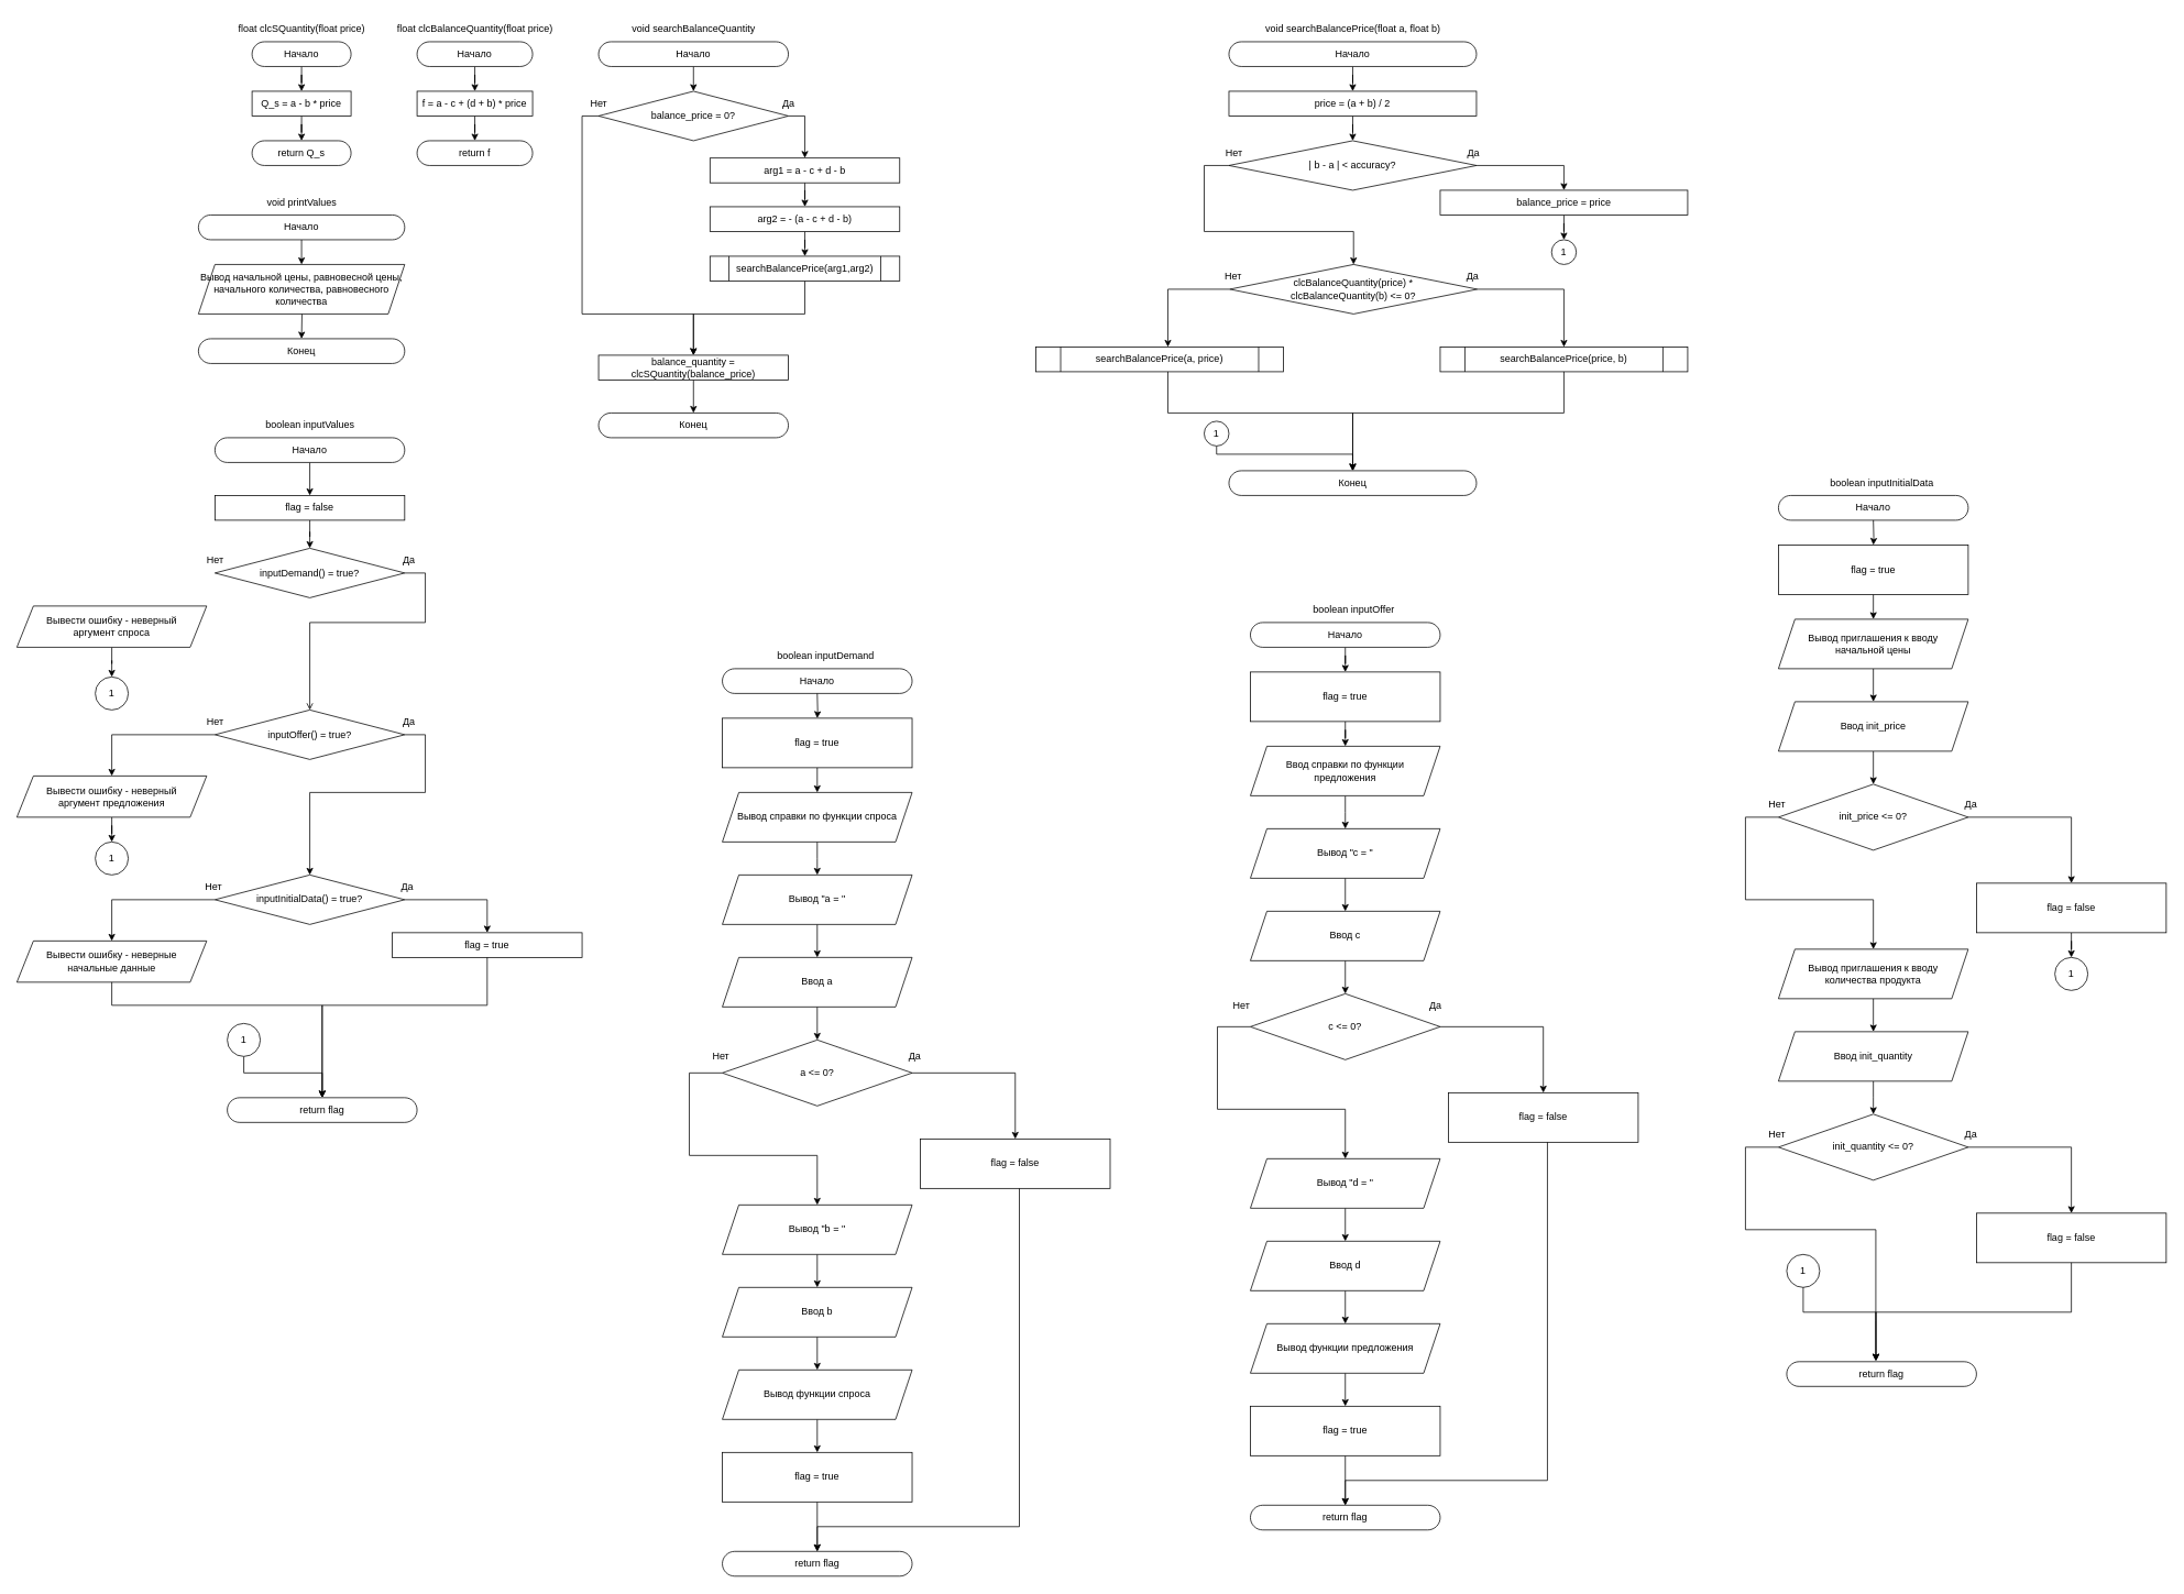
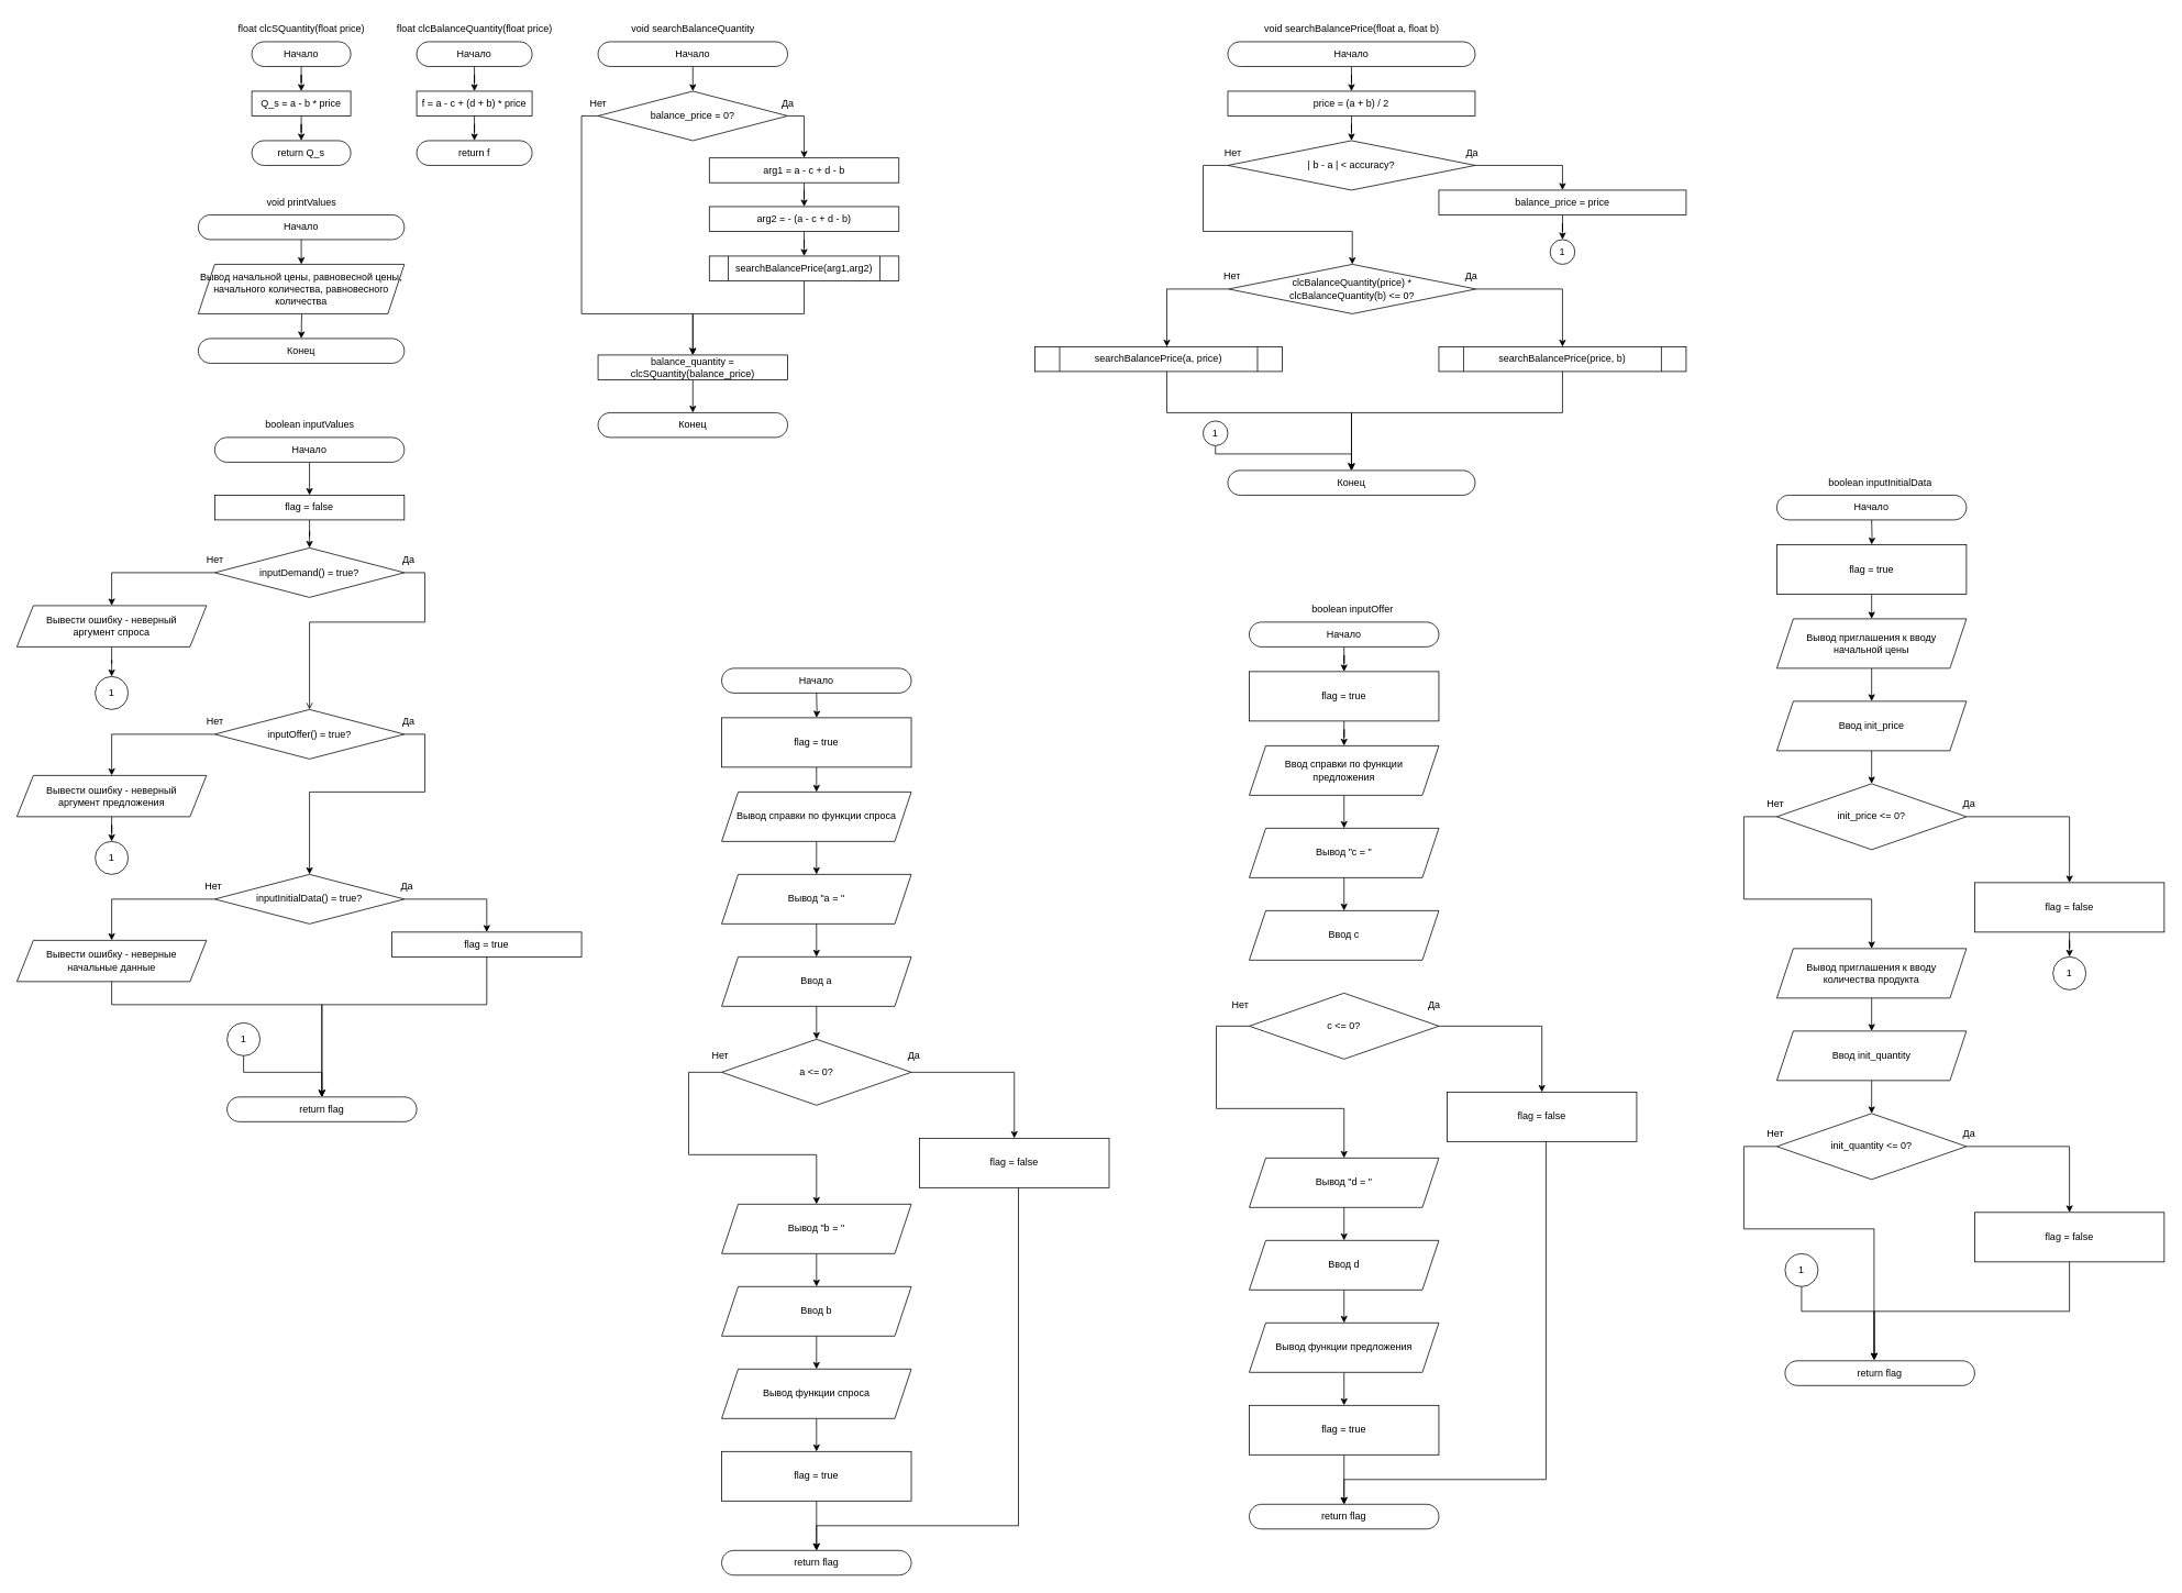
+ <mxCell id="65" style="edgeStyle=orthogonalEdgeStyle;rounded=0;orthogonalLoop=1;jettySize=auto;html=1;entryX=0.5;entryY=0;entryDx=0;entryDy=0;" edge="1" parent="1" source="66" target="75"><mxGeometry relative="1" as="geometry" /></mxCell>
- <mxCell id="88" value="boolean inputDemand" style="text;html=1;align=center;verticalAlign=middle;resizable=0;points=[];autosize=1;strokeColor=none;fillColor=none;" vertex="1" parent="1"><mxGeometry x="925" y="780" width="150" height="30" as="geometry" /></mxCell>
- <mxCell id="114" value="" style="edgeStyle=orthogonalEdgeStyle;rounded=0;orthogonalLoop=1;jettySize=auto;html=1;" edge="1" parent="1" source="115" target="118"><mxGeometry relative="1" as="geometry" /></mxCell>
